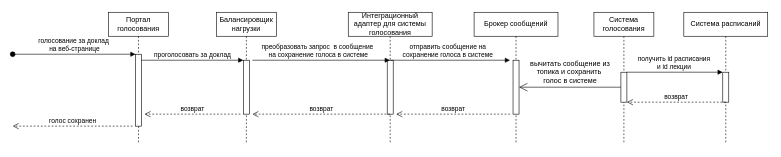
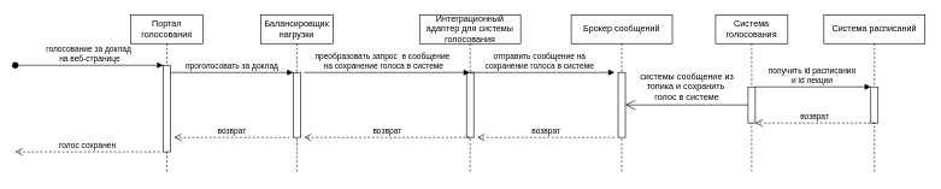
- <mxCell id="25" value="вычитать сообщение из&lt;div&gt;топика и сохранить&amp;nbsp;&lt;/div&gt;&lt;div&gt;голос в системе&lt;/div&gt;" style="text;html=1;align=center;verticalAlign=middle;resizable=0;points=[];autosize=1;strokeColor=none;fillColor=none;" parent="1" vertex="1"><mxGeometry x="870" y="90" width="160" height="60" as="geometry" /></mxCell>
+ <mxCell id="25" value="системы сообщение из&lt;div&gt;топика и сохранить&amp;nbsp;&lt;/div&gt;&lt;div&gt;голос в системе&lt;/div&gt;" style="text;html=1;align=center;verticalAlign=middle;resizable=0;points=[];autosize=1;strokeColor=none;fillColor=none;" parent="1" vertex="1"><mxGeometry x="870" y="90" width="160" height="60" as="geometry" /></mxCell>
